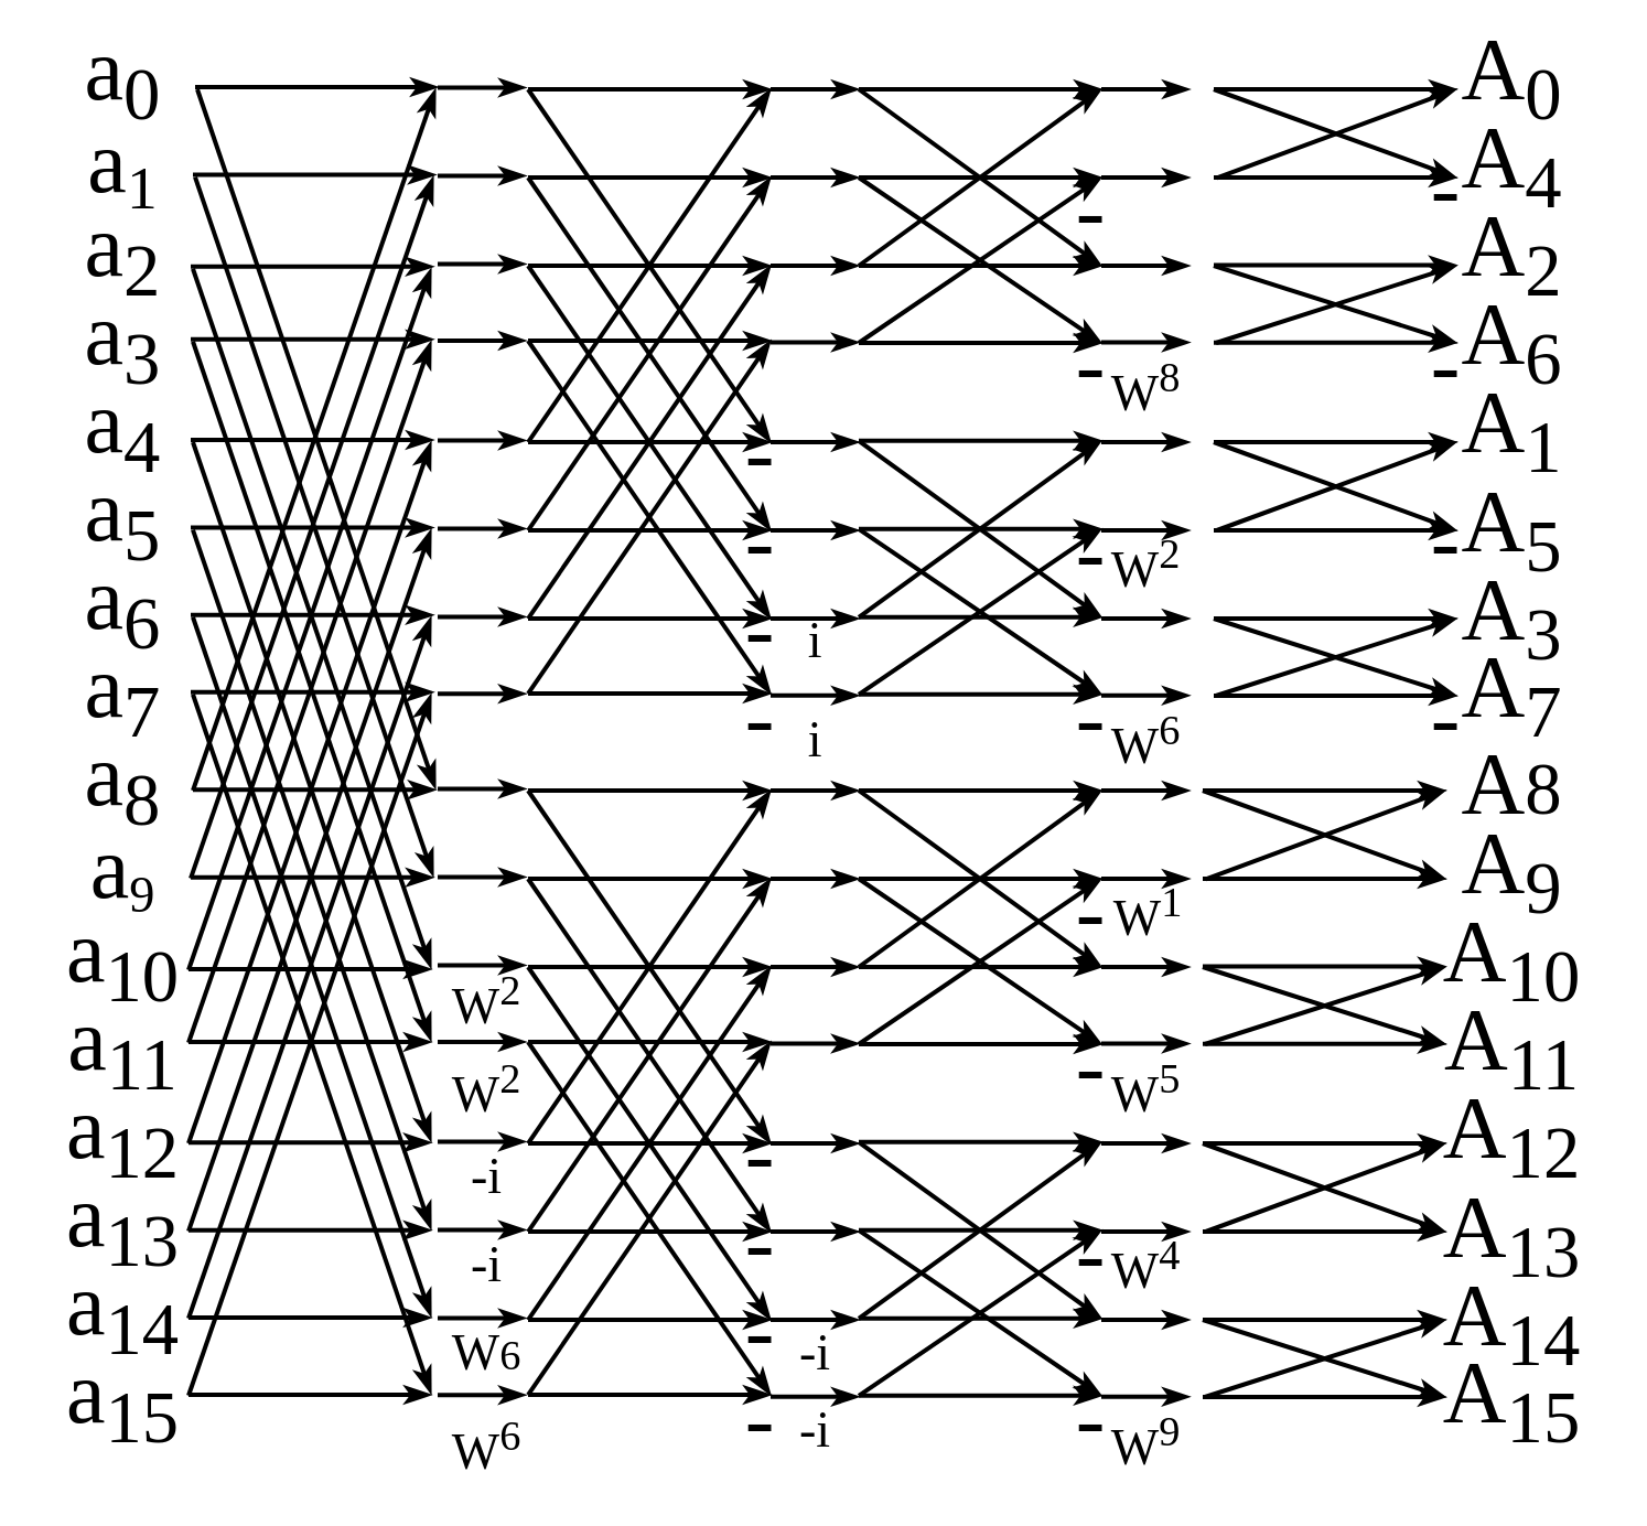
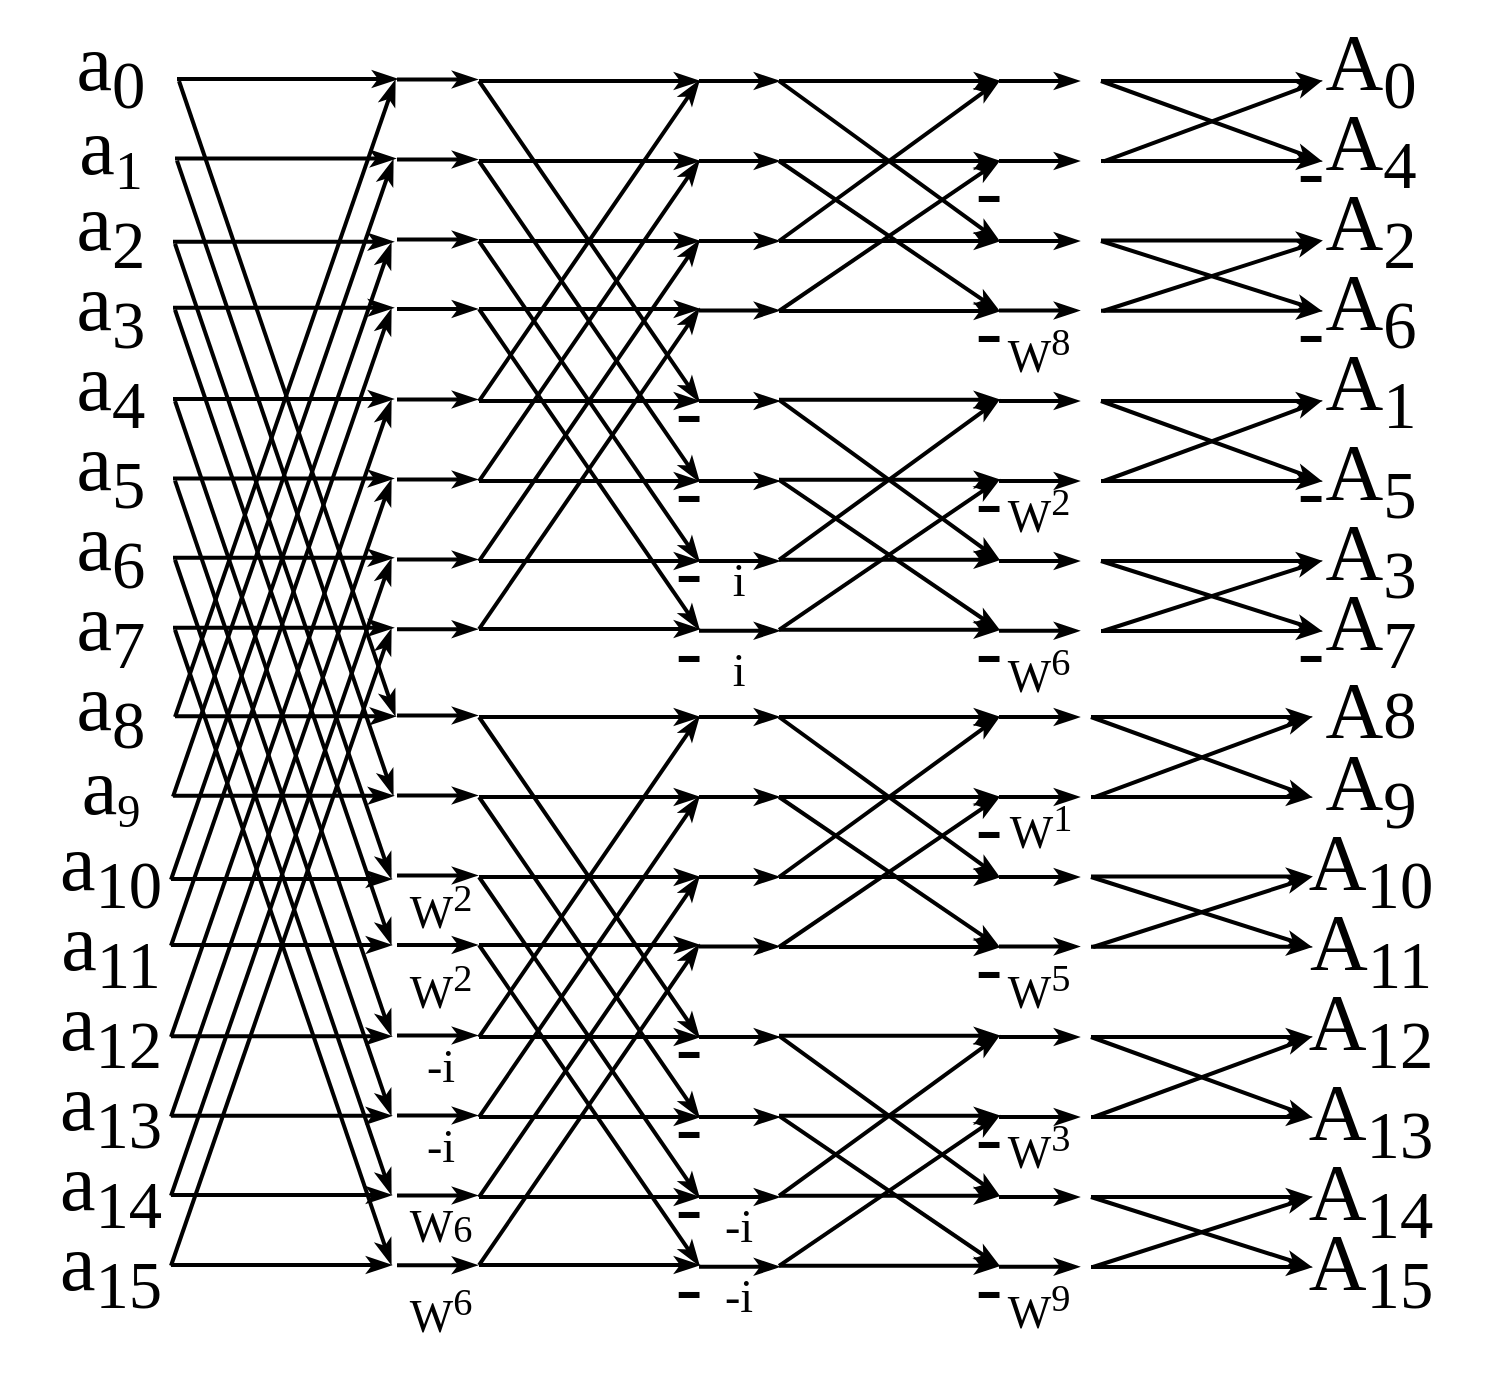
- <mxCell id="170" value="&lt;font face=&quot;Times New Roman&quot; style=&quot;font-size: 23px&quot;&gt;W&lt;sup&gt;4&lt;/sup&gt;&lt;/font&gt;" style="text;html=1;align=center;verticalAlign=middle;resizable=0;points=[];autosize=1;" parent="1" vertex="1"><mxGeometry x="494" y="558" width="50" height="30" as="geometry" /></mxCell>
+ <mxCell id="170" value="&lt;font face=&quot;Times New Roman&quot; style=&quot;font-size: 23px&quot;&gt;W&lt;sup&gt;3&lt;/sup&gt;&lt;/font&gt;" style="text;html=1;align=center;verticalAlign=middle;resizable=0;points=[];autosize=1;" parent="1" vertex="1"><mxGeometry x="494" y="558" width="50" height="30" as="geometry" /></mxCell>
